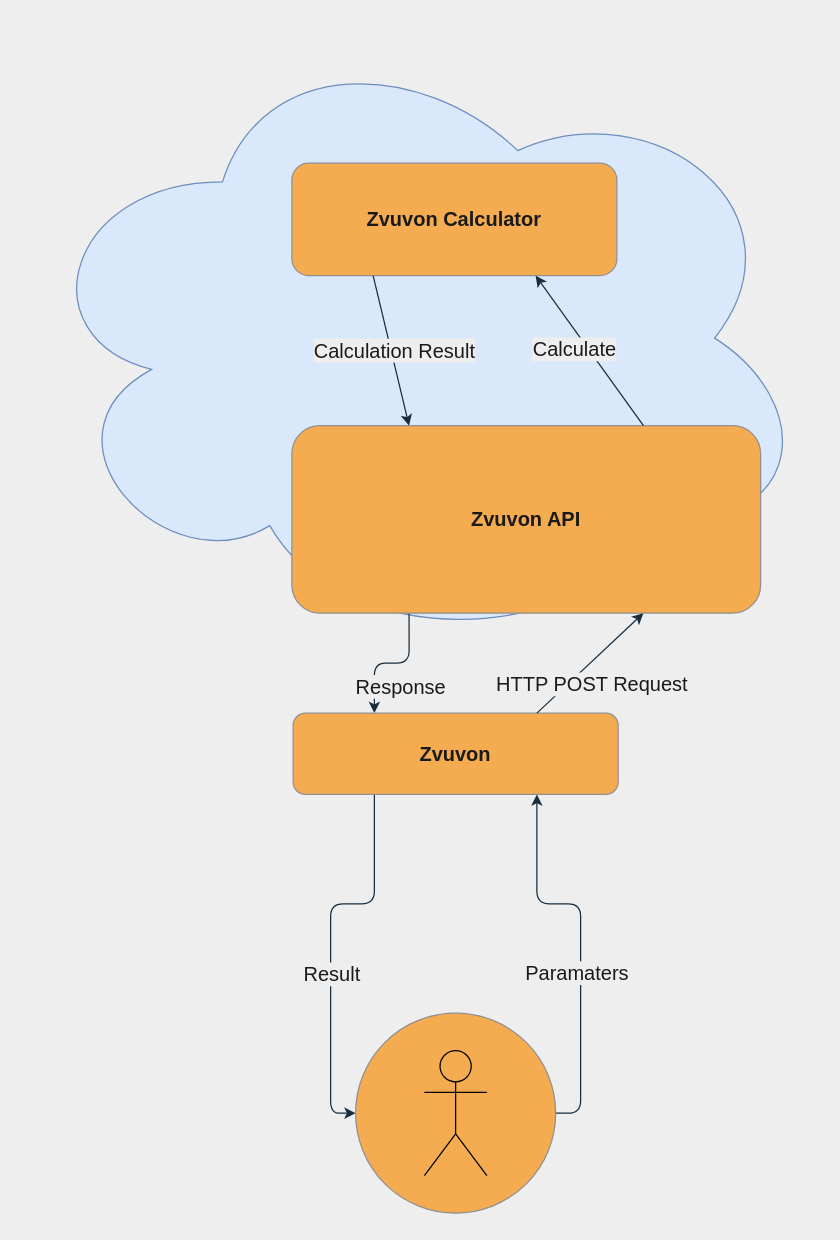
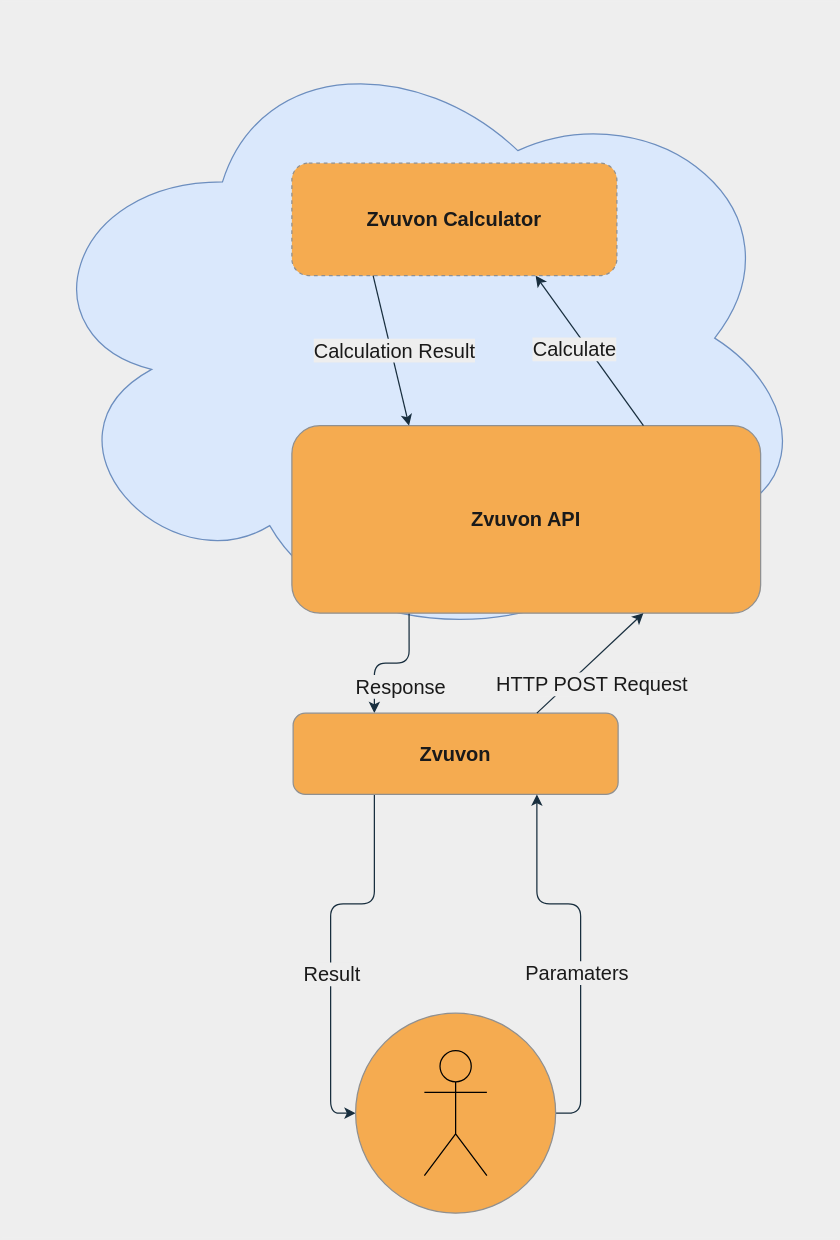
- <mxCell id="3" value="&lt;font style=&quot;font-size: 16px;&quot;&gt;&lt;b&gt;Zvuvon Calculator&lt;/b&gt;&lt;/font&gt;" style="rounded=1;whiteSpace=wrap;html=1;fillColor=#F5AB50;strokeColor=#909090;fontColor=#1A1A1A;" parent="1" vertex="1"><mxGeometry x="233" y="130" width="260" height="90" as="geometry" /></mxCell>
+ <mxCell id="3" value="&lt;font style=&quot;font-size: 16px;&quot;&gt;&lt;b&gt;Zvuvon Calculator&lt;/b&gt;&lt;/font&gt;" style="rounded=1;whiteSpace=wrap;html=1;fillColor=#F5AB50;strokeColor=#909090;fontColor=#1A1A1A;dashed=1;" parent="1" vertex="1"><mxGeometry x="233" y="130" width="260" height="90" as="geometry" /></mxCell>
